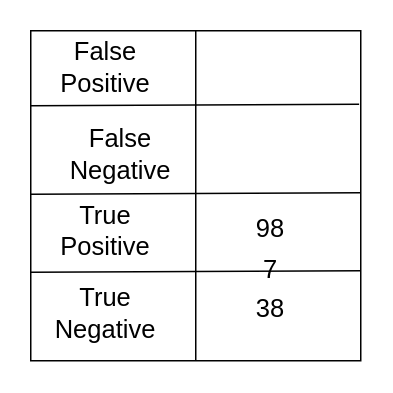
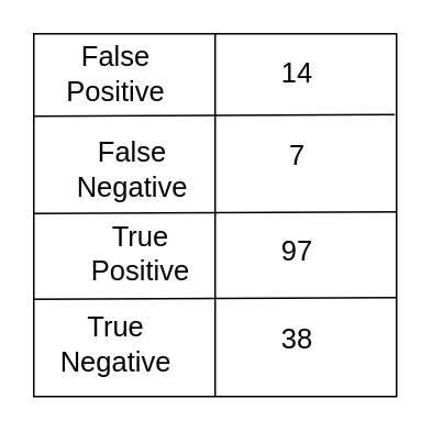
+ <mxCell id="11" value="&lt;font style=&quot;font-size: 17px&quot;&gt;14&lt;/font&gt;" style="text;html=1;strokeColor=none;fillColor=none;align=center;verticalAlign=middle;whiteSpace=wrap;rounded=0;" vertex="1" parent="1"><mxGeometry x="160" y="35" width="40" height="20" as="geometry" /></mxCell>
- <mxCell id="13" value="&lt;font style=&quot;font-size: 17px&quot;&gt;98&lt;/font&gt;" style="text;html=1;strokeColor=none;fillColor=none;align=center;verticalAlign=middle;whiteSpace=wrap;rounded=0;" vertex="1" parent="1"><mxGeometry x="160" y="143" width="40" height="20" as="geometry" /></mxCell>
+ <mxCell id="13" value="&lt;font style=&quot;font-size: 17px&quot;&gt;97&lt;/font&gt;" style="text;html=1;strokeColor=none;fillColor=none;align=center;verticalAlign=middle;whiteSpace=wrap;rounded=0;" vertex="1" parent="1"><mxGeometry x="160" y="143" width="40" height="20" as="geometry" /></mxCell>
- <mxCell id="7" value="&lt;font style=&quot;font-size: 17px&quot;&gt;True Positive&lt;/font&gt;" style="text;html=1;strokeColor=none;fillColor=none;align=center;verticalAlign=middle;whiteSpace=wrap;rounded=0;" vertex="1" parent="1"><mxGeometry x="50" y="144" width="40" height="20" as="geometry" /></mxCell>
+ <mxCell id="7" value="&lt;font style=&quot;font-size: 17px&quot;&gt;True Positive&lt;/font&gt;" style="text;html=1;strokeColor=none;fillColor=none;align=center;verticalAlign=middle;whiteSpace=wrap;rounded=0;" vertex="1" parent="1"><mxGeometry x="65" y="144" width="40" height="20" as="geometry" /></mxCell>
- <mxCell id="12" value="&lt;span style=&quot;font-size: 17px&quot;&gt;7&lt;/span&gt;" style="text;html=1;strokeColor=none;fillColor=none;align=center;verticalAlign=middle;whiteSpace=wrap;rounded=0;" vertex="1" parent="1"><mxGeometry x="160" y="170" width="40" height="20" as="geometry" /></mxCell>
+ <mxCell id="12" value="&lt;span style=&quot;font-size: 17px&quot;&gt;7&lt;/span&gt;" style="text;html=1;strokeColor=none;fillColor=none;align=center;verticalAlign=middle;whiteSpace=wrap;rounded=0;" vertex="1" parent="1"><mxGeometry x="160" y="85" width="40" height="20" as="geometry" /></mxCell>
